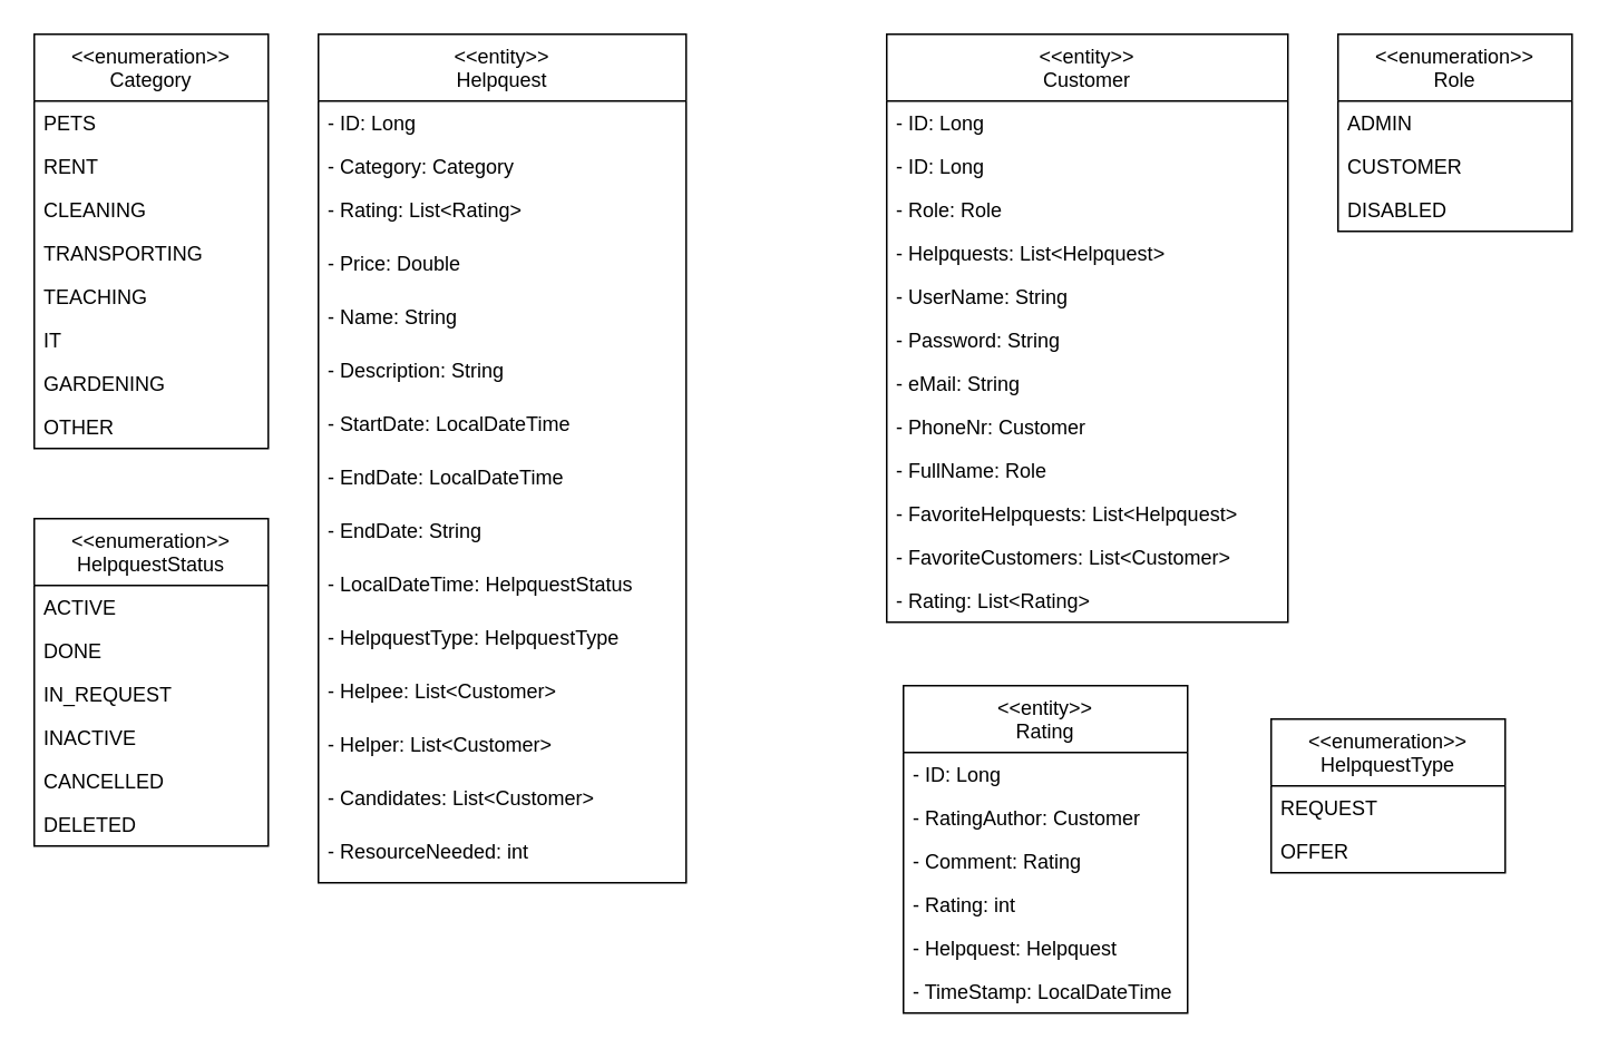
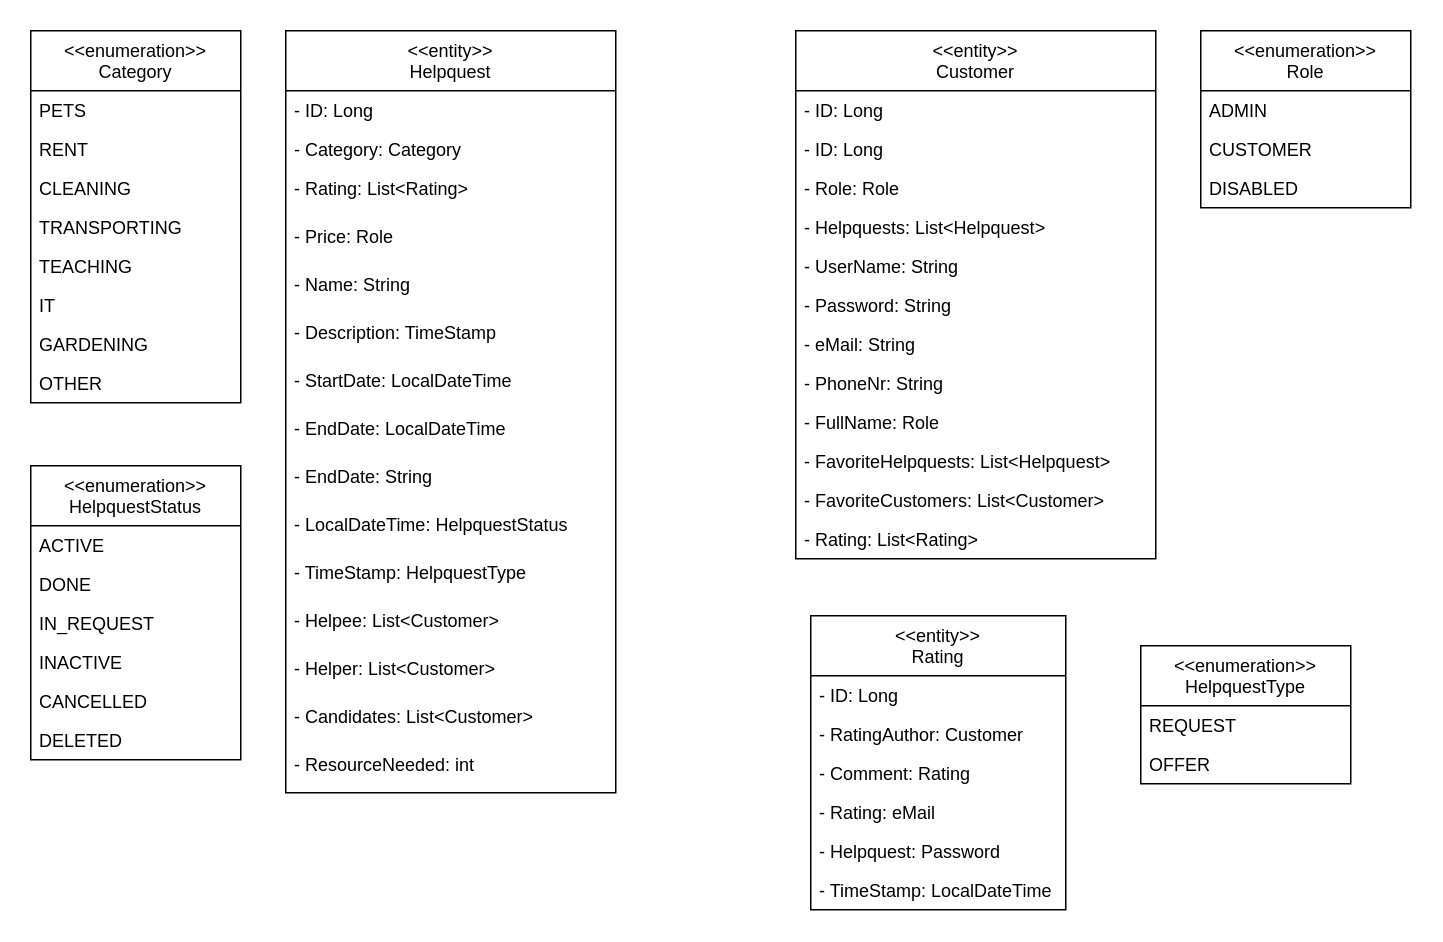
- <mxCell id="6" value="- Price: Double" style="text;strokeColor=none;fillColor=none;align=left;verticalAlign=top;spacingLeft=4;spacingRight=4;overflow=hidden;rotatable=0;points=[[0,0.5],[1,0.5]];portConstraint=eastwest;" vertex="1" parent="2"><mxGeometry y="124" width="220" height="32" as="geometry" /></mxCell>
+ <mxCell id="6" value="- Price: Role" style="text;strokeColor=none;fillColor=none;align=left;verticalAlign=top;spacingLeft=4;spacingRight=4;overflow=hidden;rotatable=0;points=[[0,0.5],[1,0.5]];portConstraint=eastwest;" vertex="1" parent="2"><mxGeometry y="124" width="220" height="32" as="geometry" /></mxCell>
- <mxCell id="8" value="- Description: String" style="text;strokeColor=none;fillColor=none;align=left;verticalAlign=top;spacingLeft=4;spacingRight=4;overflow=hidden;rotatable=0;points=[[0,0.5],[1,0.5]];portConstraint=eastwest;" vertex="1" parent="2"><mxGeometry y="188" width="220" height="32" as="geometry" /></mxCell>
+ <mxCell id="8" value="- Description: TimeStamp" style="text;strokeColor=none;fillColor=none;align=left;verticalAlign=top;spacingLeft=4;spacingRight=4;overflow=hidden;rotatable=0;points=[[0,0.5],[1,0.5]];portConstraint=eastwest;" vertex="1" parent="2"><mxGeometry y="188" width="220" height="32" as="geometry" /></mxCell>
- <mxCell id="26" value="- PhoneNr: Customer" style="text;strokeColor=none;fillColor=none;align=left;verticalAlign=top;spacingLeft=4;spacingRight=4;overflow=hidden;rotatable=0;points=[[0,0.5],[1,0.5]];portConstraint=eastwest;" vertex="1" parent="18"><mxGeometry y="222" width="240" height="26" as="geometry" /></mxCell>
+ <mxCell id="26" value="- PhoneNr: String" style="text;strokeColor=none;fillColor=none;align=left;verticalAlign=top;spacingLeft=4;spacingRight=4;overflow=hidden;rotatable=0;points=[[0,0.5],[1,0.5]];portConstraint=eastwest;" vertex="1" parent="18"><mxGeometry y="222" width="240" height="26" as="geometry" /></mxCell>
- <mxCell id="13" value="- HelpquestType: HelpquestType" style="text;strokeColor=none;fillColor=none;align=left;verticalAlign=top;spacingLeft=4;spacingRight=4;overflow=hidden;rotatable=0;points=[[0,0.5],[1,0.5]];portConstraint=eastwest;" vertex="1" parent="2"><mxGeometry y="348" width="220" height="32" as="geometry" /></mxCell>
+ <mxCell id="13" value="- TimeStamp: HelpquestType" style="text;strokeColor=none;fillColor=none;align=left;verticalAlign=top;spacingLeft=4;spacingRight=4;overflow=hidden;rotatable=0;points=[[0,0.5],[1,0.5]];portConstraint=eastwest;" vertex="1" parent="2"><mxGeometry y="348" width="220" height="32" as="geometry" /></mxCell>
- <mxCell id="51" value="- Rating: int" style="text;strokeColor=none;fillColor=none;align=left;verticalAlign=top;spacingLeft=4;spacingRight=4;overflow=hidden;rotatable=0;points=[[0,0.5],[1,0.5]];portConstraint=eastwest;" vertex="1" parent="47"><mxGeometry y="118" width="170" height="26" as="geometry" /></mxCell>
+ <mxCell id="51" value="- Rating: eMail" style="text;strokeColor=none;fillColor=none;align=left;verticalAlign=top;spacingLeft=4;spacingRight=4;overflow=hidden;rotatable=0;points=[[0,0.5],[1,0.5]];portConstraint=eastwest;" vertex="1" parent="47"><mxGeometry y="118" width="170" height="26" as="geometry" /></mxCell>
- <mxCell id="52" value="- Helpquest: Helpquest" style="text;strokeColor=none;fillColor=none;align=left;verticalAlign=top;spacingLeft=4;spacingRight=4;overflow=hidden;rotatable=0;points=[[0,0.5],[1,0.5]];portConstraint=eastwest;" vertex="1" parent="47"><mxGeometry y="144" width="170" height="26" as="geometry" /></mxCell>
+ <mxCell id="52" value="- Helpquest: Password" style="text;strokeColor=none;fillColor=none;align=left;verticalAlign=top;spacingLeft=4;spacingRight=4;overflow=hidden;rotatable=0;points=[[0,0.5],[1,0.5]];portConstraint=eastwest;" vertex="1" parent="47"><mxGeometry y="144" width="170" height="26" as="geometry" /></mxCell>
